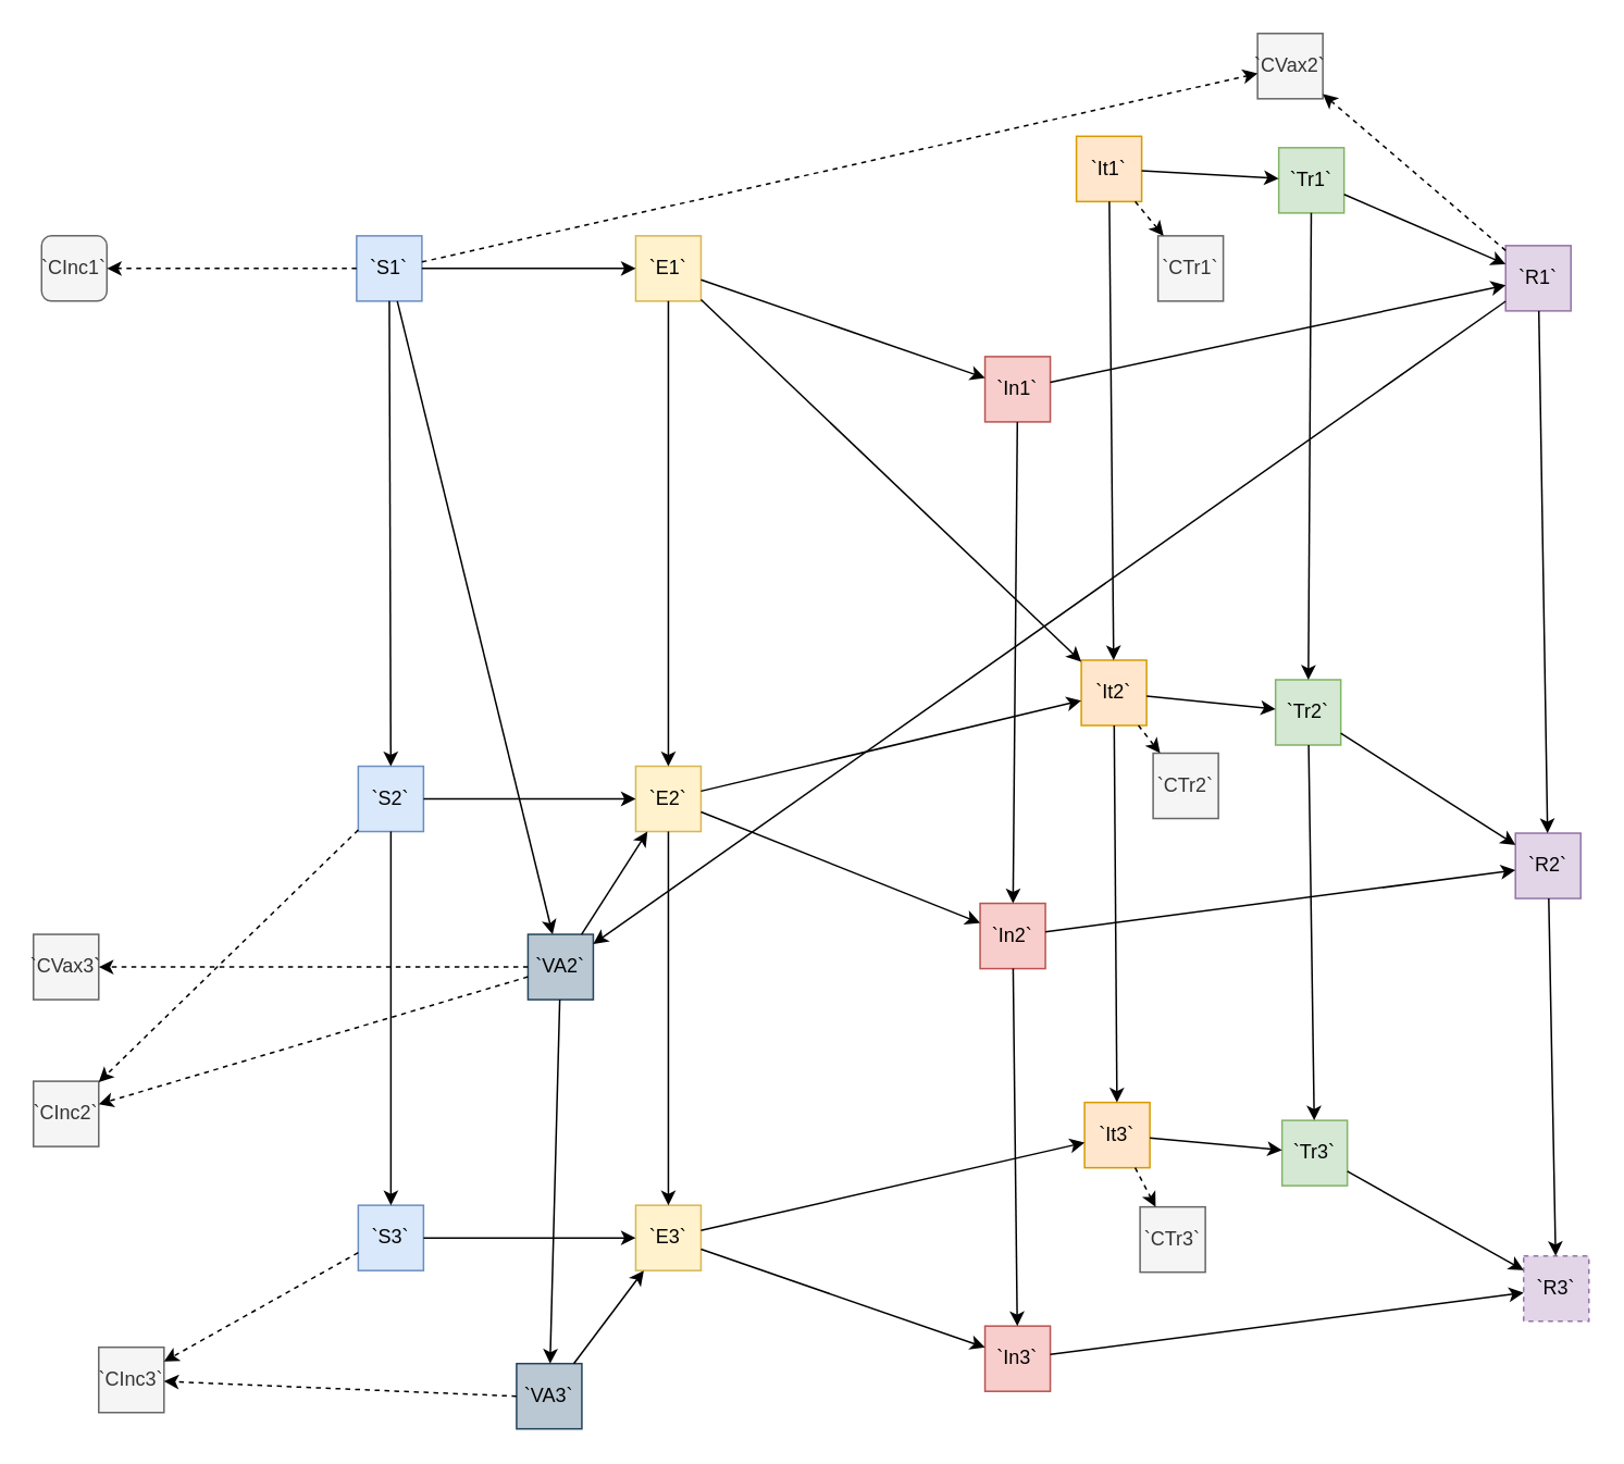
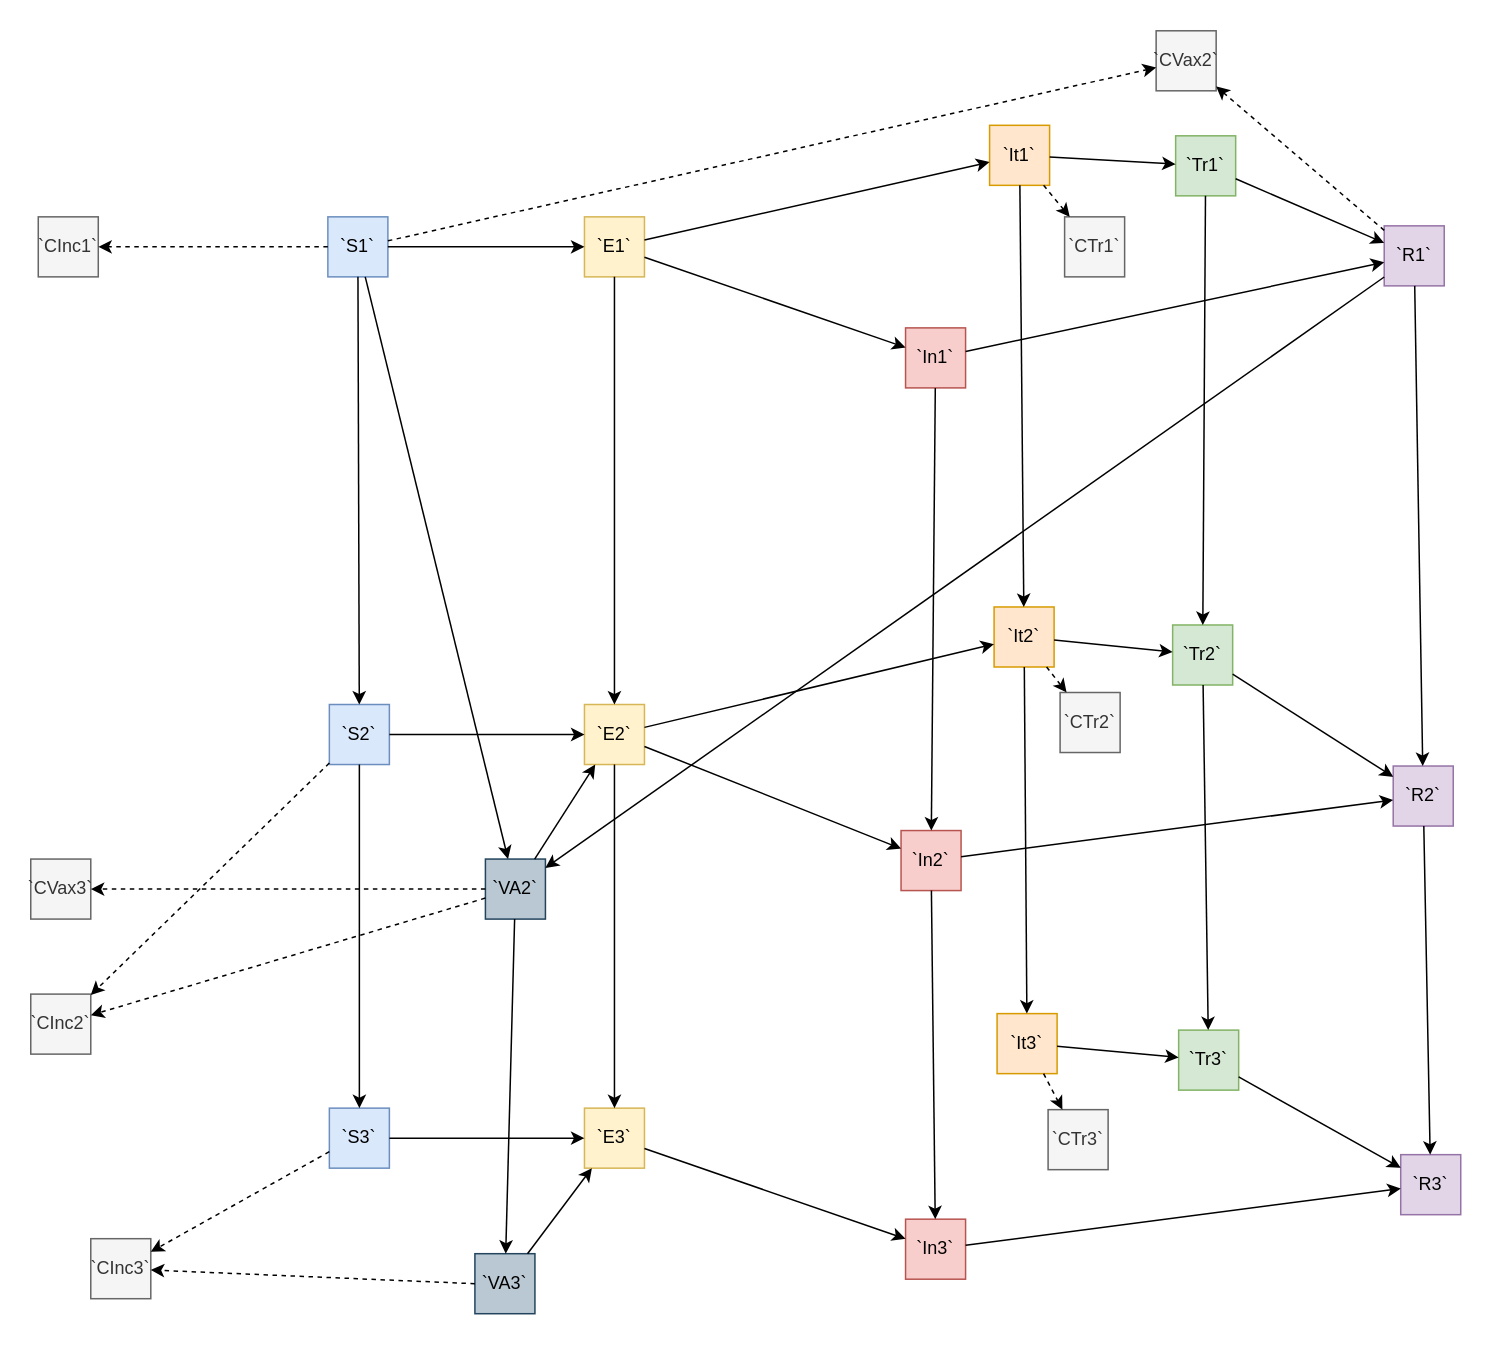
- <mxCell id="58" value="`CInc1`" style="whiteSpace=wrap;html=1;fillColor=#f5f5f5;fontColor=#333333;strokeColor=#666666;rounded=1;" vertex="1" parent="57"><mxGeometry x="25" y="144" width="40" height="40" as="geometry" /></mxCell>
+ <mxCell id="58" value="`CInc1`" style="whiteSpace=wrap;html=1;fillColor=#f5f5f5;fontColor=#333333;strokeColor=#666666;" vertex="1" parent="57"><mxGeometry x="25" y="144" width="40" height="40" as="geometry" /></mxCell>
- <mxCell id="26" style="rounded=0;orthogonalLoop=1;jettySize=auto;html=1;" parent="1" source="3" target="11" edge="1"><mxGeometry relative="1" as="geometry" /></mxCell>
+ <mxCell id="26" style="rounded=0;orthogonalLoop=1;jettySize=auto;html=1;" parent="1" source="3" target="5" edge="1"><mxGeometry relative="1" as="geometry" /></mxCell>
- <mxCell id="52" style="rounded=0;orthogonalLoop=1;jettySize=auto;html=1;" parent="1" source="16" target="18" edge="1"><mxGeometry relative="1" as="geometry" /></mxCell>
- <mxCell id="21" value="`R3`" style="whiteSpace=wrap;html=1;fillColor=#e1d5e7;strokeColor=#9673a6;dashed=1;" parent="1" vertex="1"><mxGeometry x="933" y="769" width="40" height="40" as="geometry" /></mxCell>
+ <mxCell id="21" value="`R3`" style="whiteSpace=wrap;html=1;fillColor=#e1d5e7;strokeColor=#9673a6;" parent="1" vertex="1"><mxGeometry x="933" y="769" width="40" height="40" as="geometry" /></mxCell>
